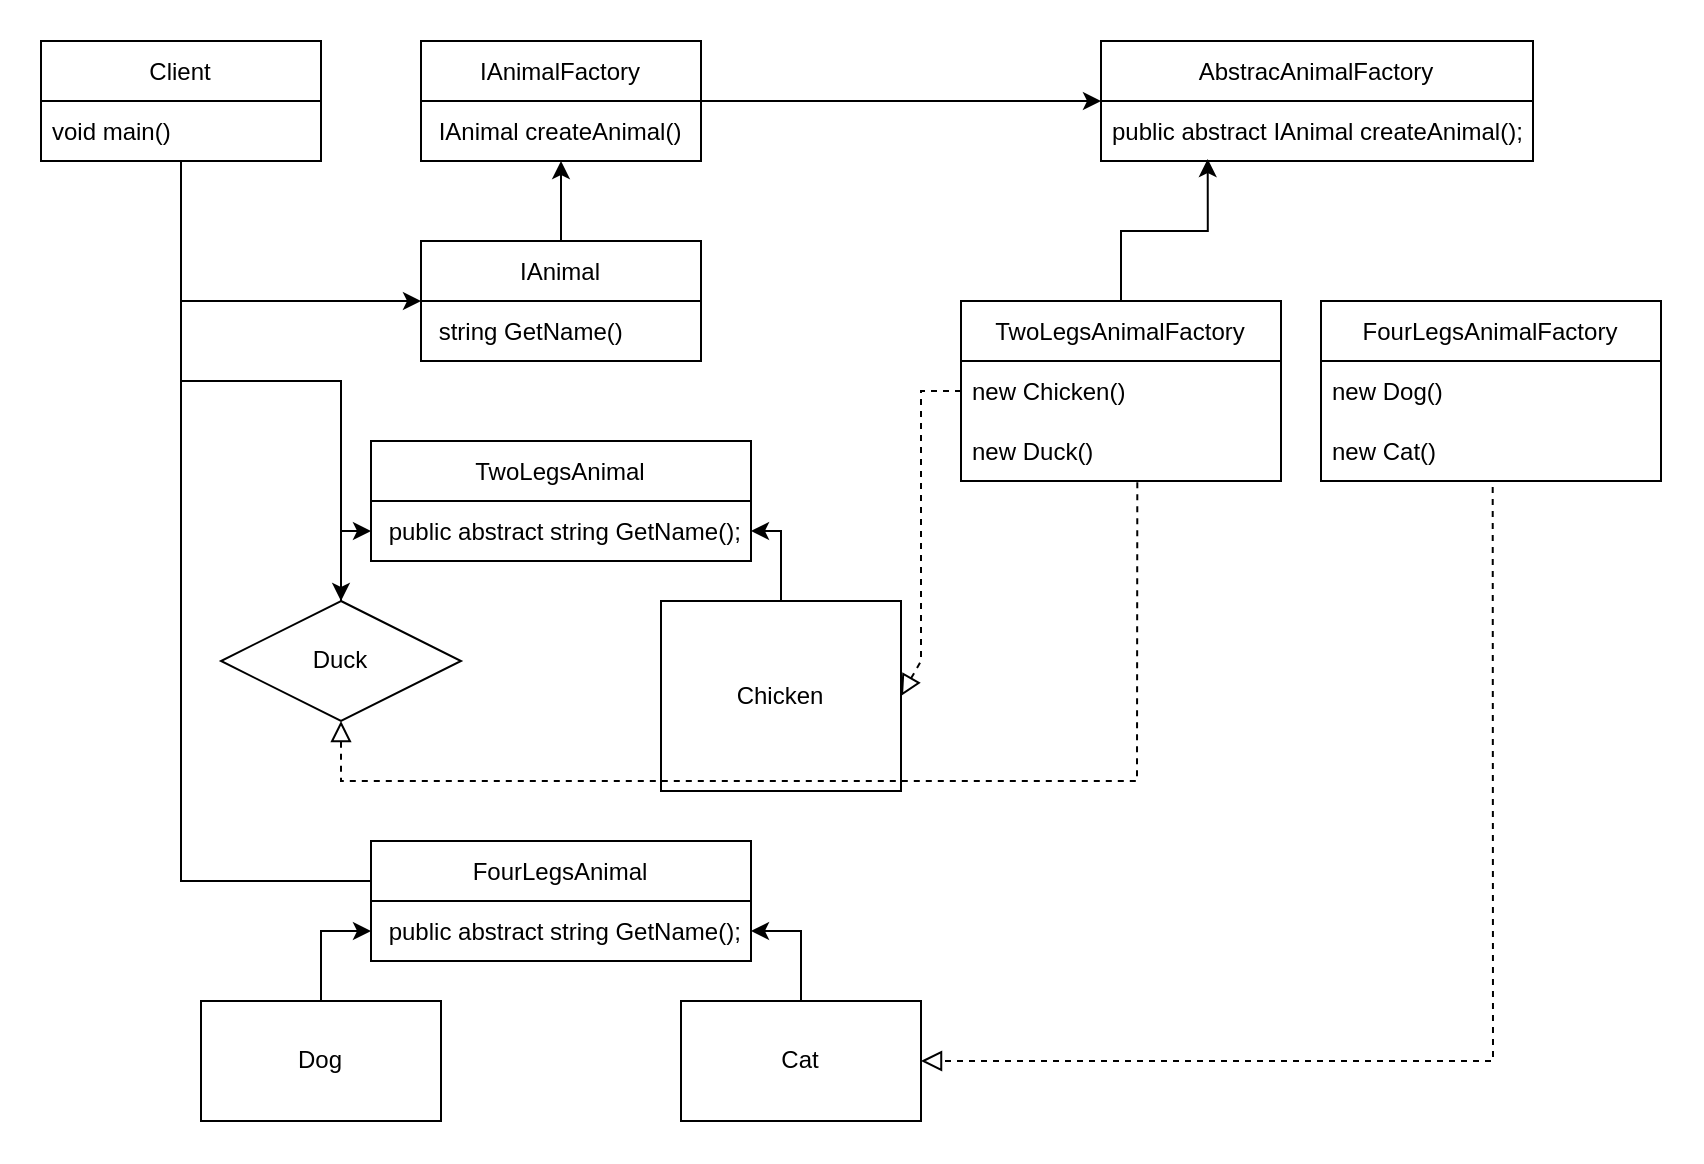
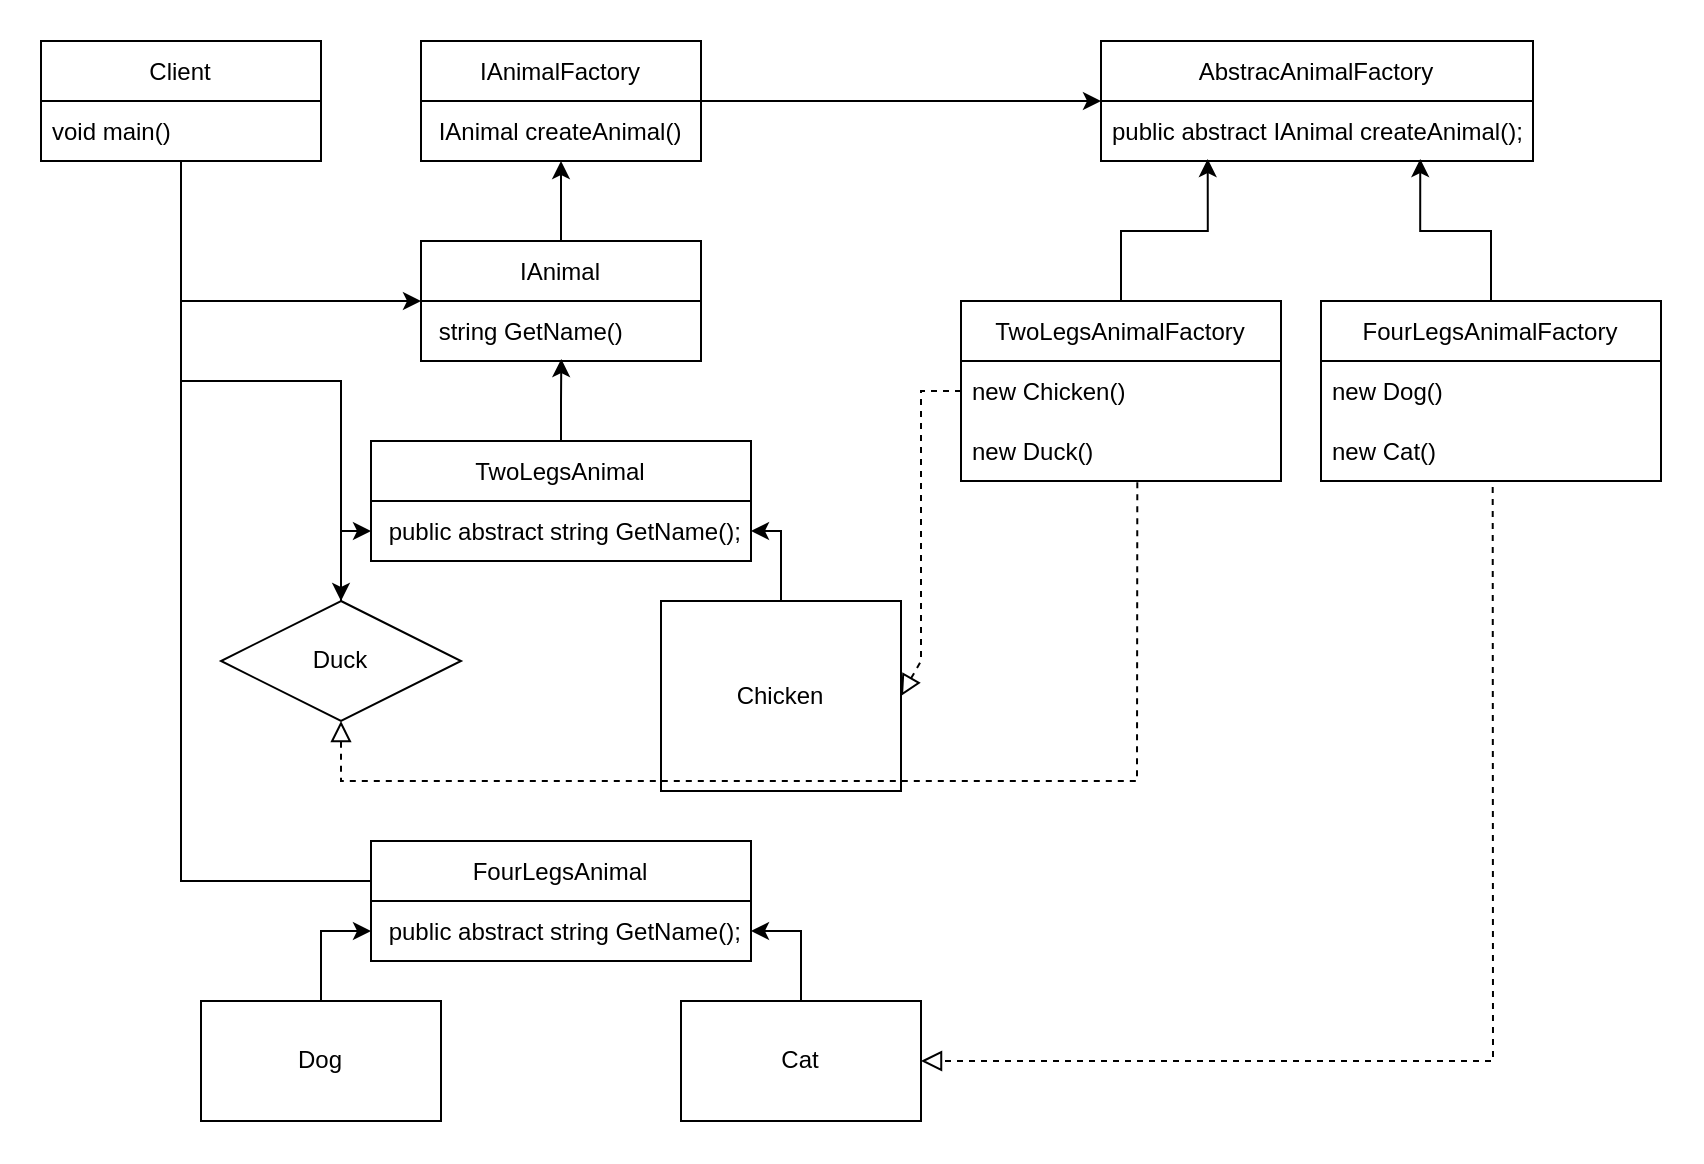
+ <mxCell id="6" style="edgeStyle=orthogonalEdgeStyle;rounded=0;orthogonalLoop=1;jettySize=auto;html=1;entryX=0.739;entryY=0.967;entryDx=0;entryDy=0;entryPerimeter=0;" parent="1" source="7" target="37" edge="1"><mxGeometry relative="1" as="geometry"><mxPoint x="687.5" y="80" as="targetPoint" /></mxGeometry></mxCell>
+ <mxCell id="21" style="edgeStyle=orthogonalEdgeStyle;rounded=0;orthogonalLoop=1;jettySize=auto;html=1;entryX=0.501;entryY=0.967;entryDx=0;entryDy=0;entryPerimeter=0;" parent="1" source="22" target="35" edge="1"><mxGeometry relative="1" as="geometry" /></mxCell>
